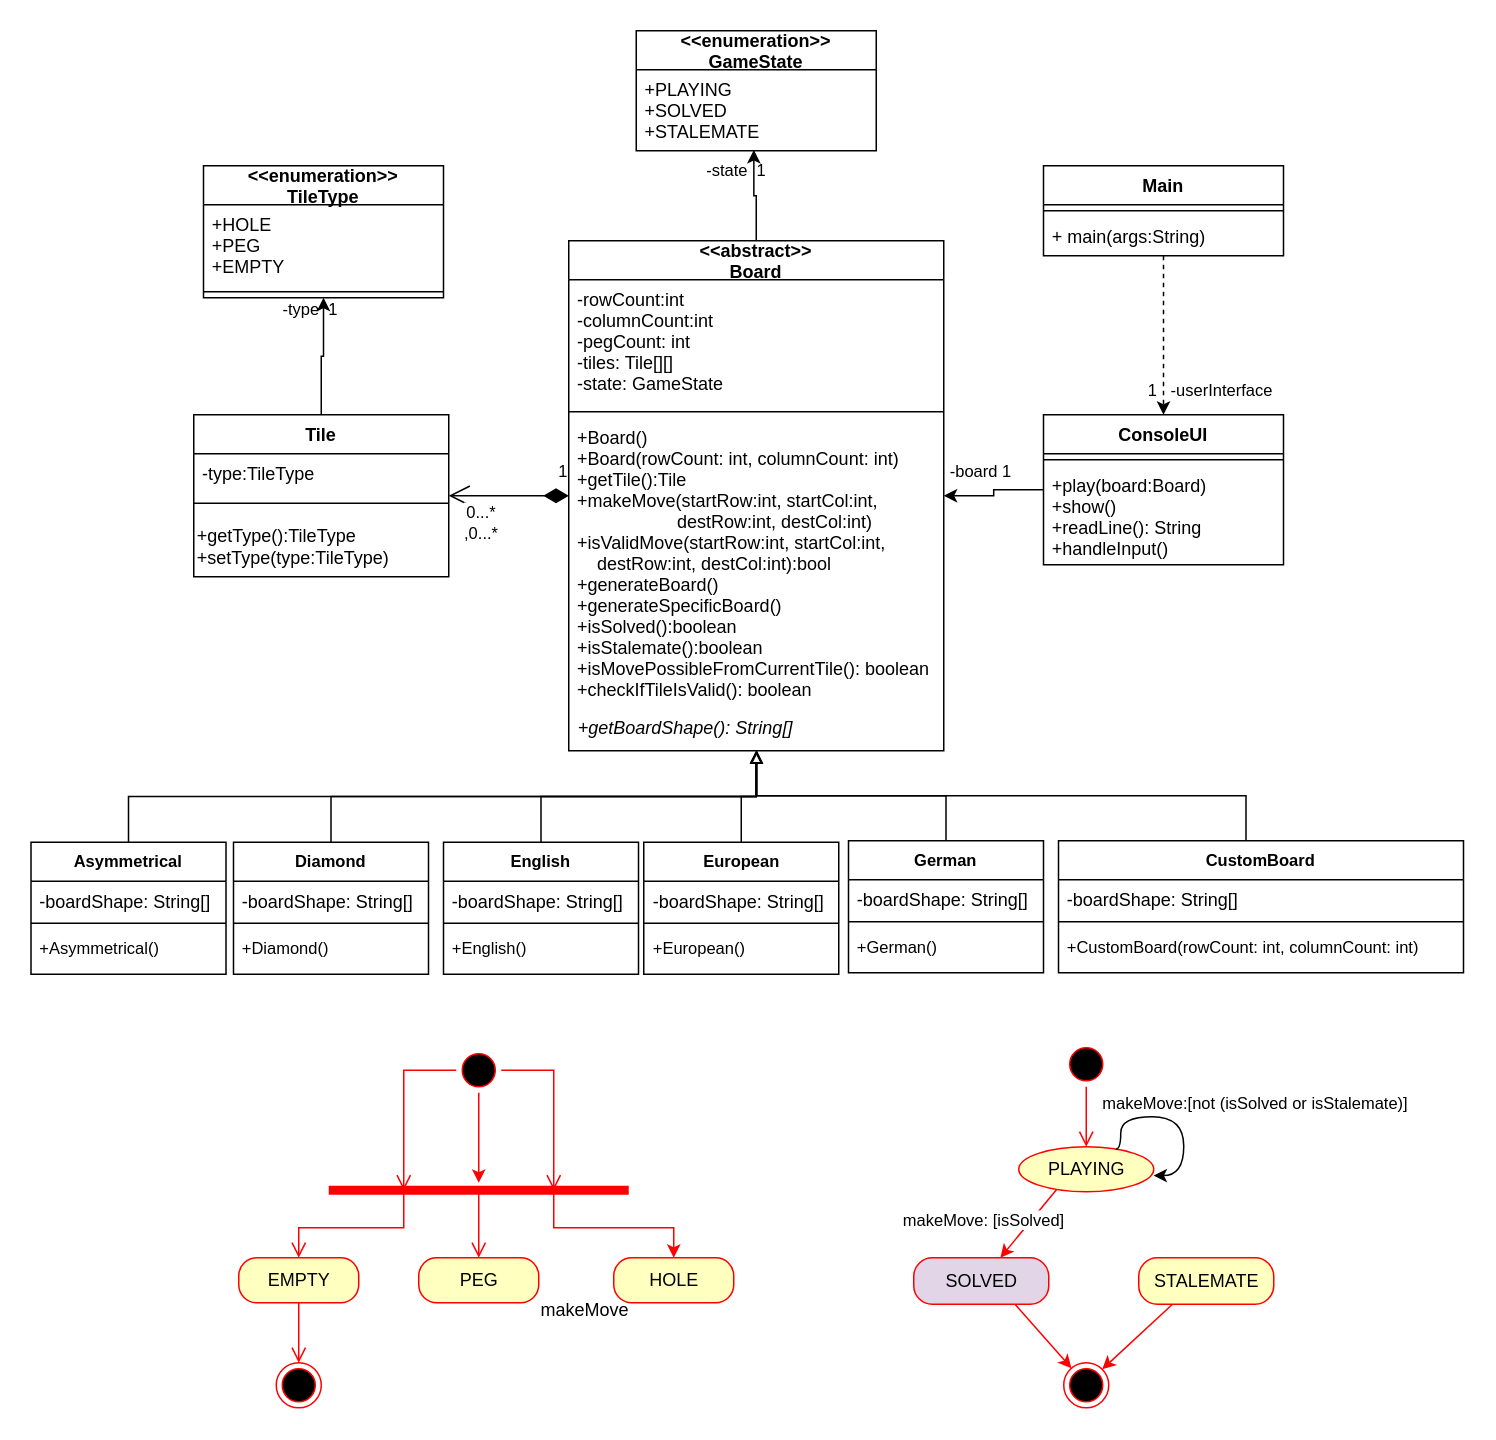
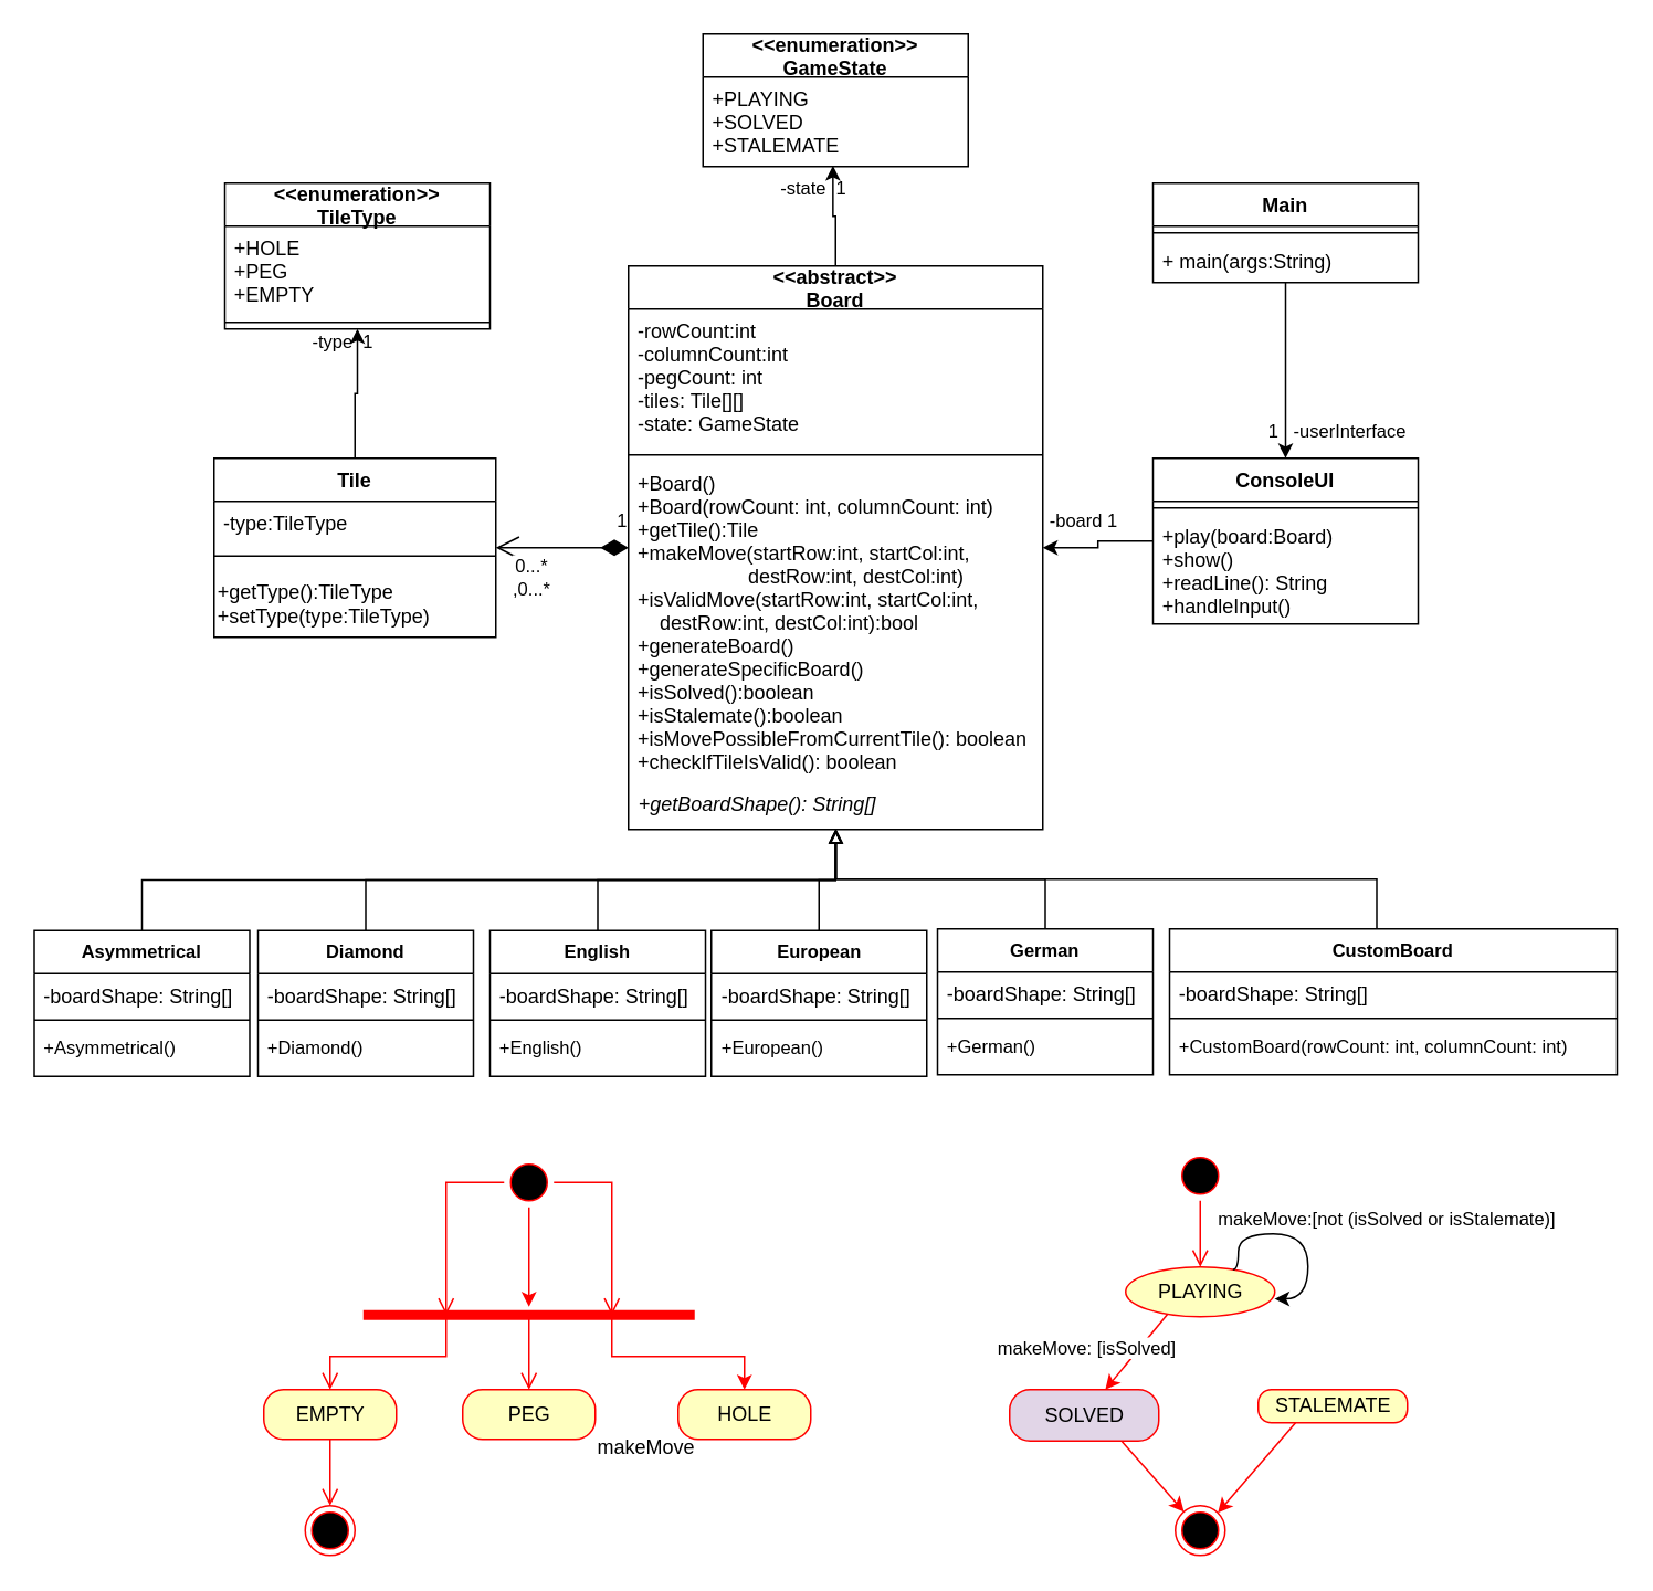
- <mxCell id="24" style="edgeStyle=orthogonalEdgeStyle;rounded=0;orthogonalLoop=1;jettySize=auto;html=1;entryX=0.5;entryY=0;entryDx=0;entryDy=0;dashed=1;" parent="1" source="26" target="17" edge="1"><mxGeometry relative="1" as="geometry" /></mxCell>
+ <mxCell id="24" style="edgeStyle=orthogonalEdgeStyle;rounded=0;orthogonalLoop=1;jettySize=auto;html=1;entryX=0.5;entryY=0;entryDx=0;entryDy=0;" parent="1" source="26" target="17" edge="1"><mxGeometry relative="1" as="geometry" /></mxCell>
- <mxCell id="50" value="STALEMATE" style="rounded=1;whiteSpace=wrap;html=1;arcSize=40;fontColor=#000000;fillColor=#ffffc0;strokeColor=#ff0000;labelBackgroundColor=none;" parent="1" vertex="1"><mxGeometry x="758.5" y="838" width="90" height="31" as="geometry" /></mxCell>
+ <mxCell id="50" value="STALEMATE" style="rounded=1;whiteSpace=wrap;html=1;arcSize=40;fontColor=#000000;fillColor=#ffffc0;strokeColor=#ff0000;labelBackgroundColor=none;" parent="1" vertex="1"><mxGeometry x="758.5" y="838" width="90" height="20" as="geometry" /></mxCell>
